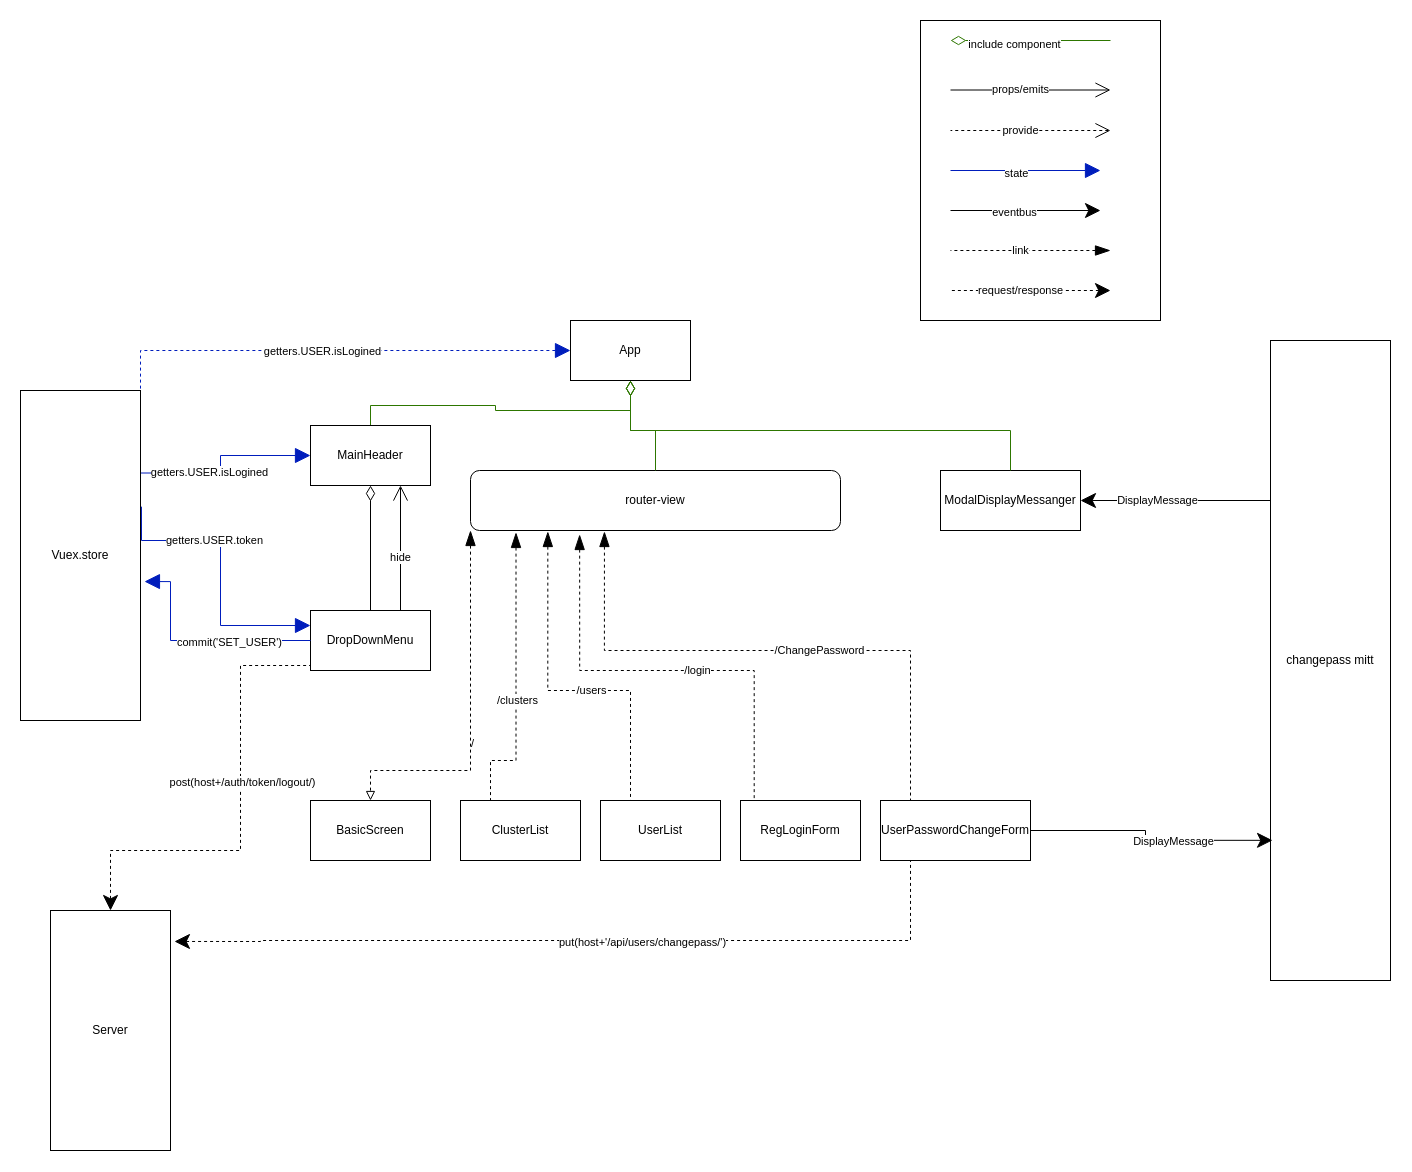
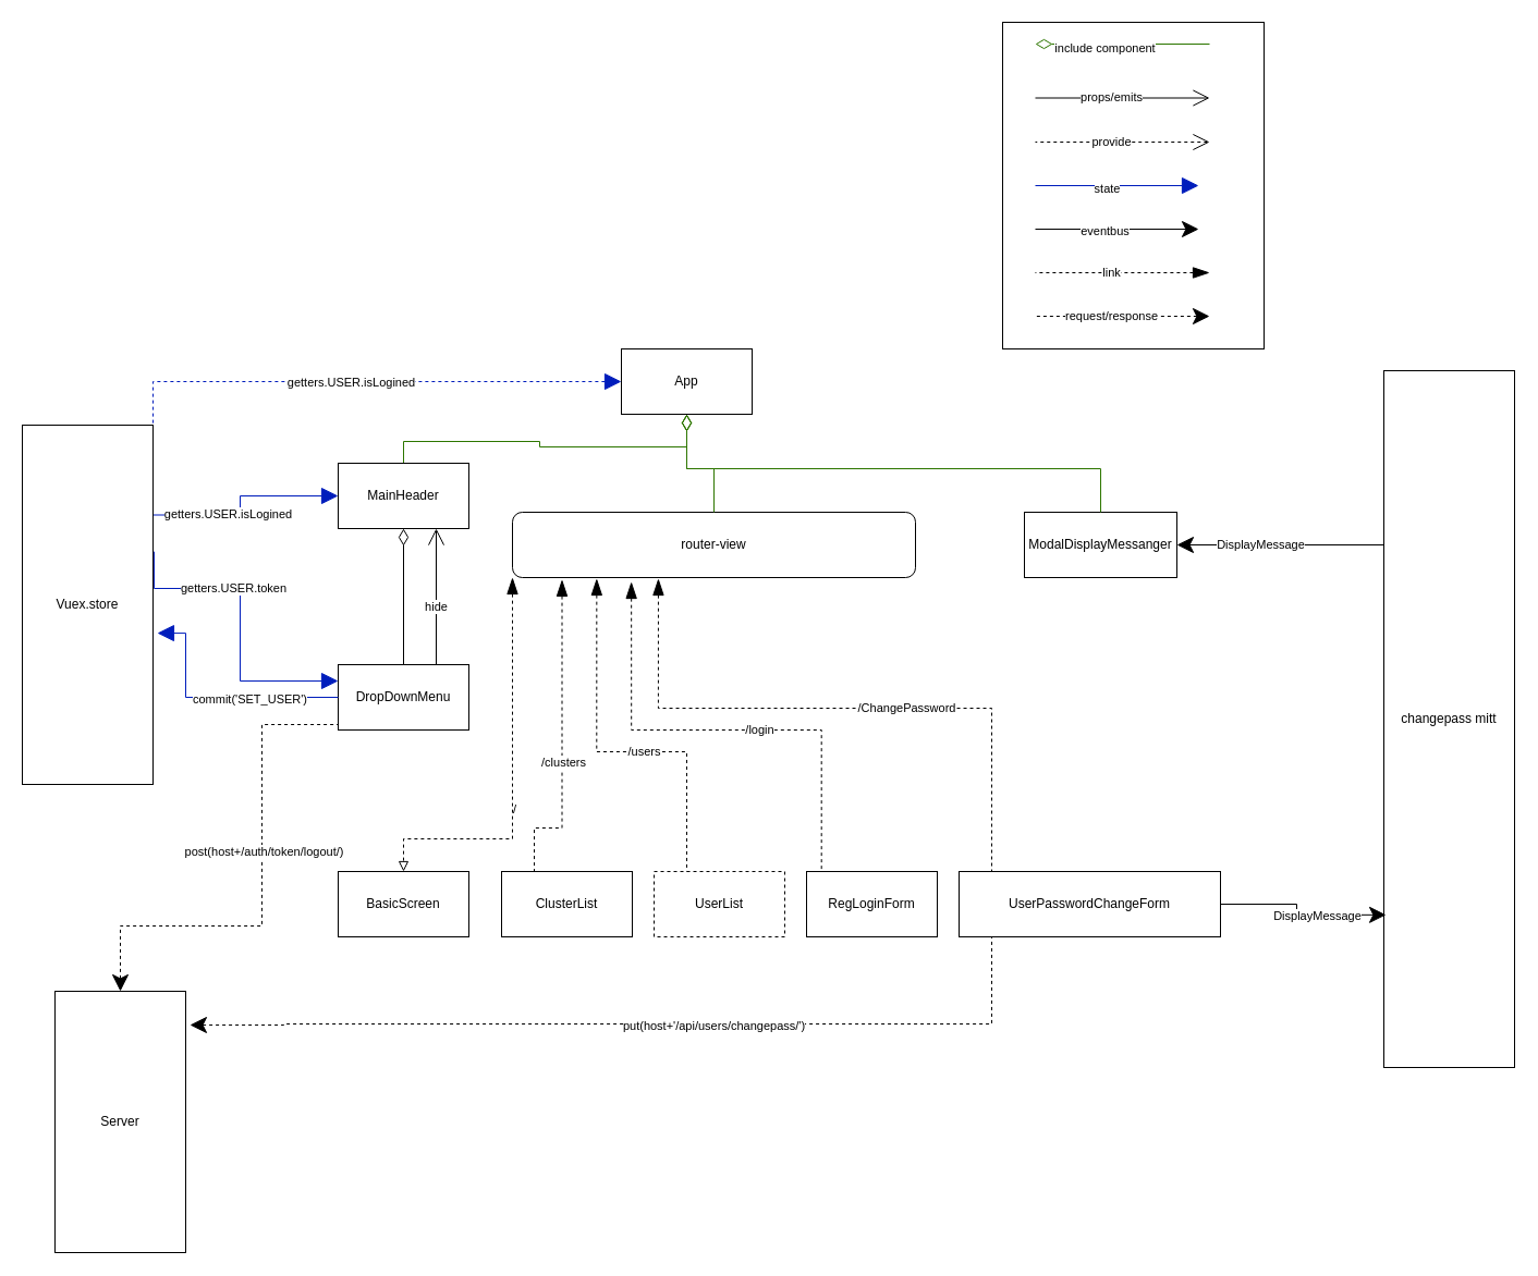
- <mxCell id="48" value="UserList" style="rounded=0;whiteSpace=wrap;html=1;" parent="1" vertex="1"><mxGeometry x="600" y="800" width="120" height="60" as="geometry" /></mxCell>
+ <mxCell id="48" value="UserList" style="rounded=0;whiteSpace=wrap;html=1;dashed=1;" parent="1" vertex="1"><mxGeometry x="600" y="800" width="120" height="60" as="geometry" /></mxCell>
- <mxCell id="54" value="UserPasswordChangeForm" style="rounded=0;whiteSpace=wrap;html=1;" parent="1" vertex="1"><mxGeometry x="880" y="800" width="150" height="60" as="geometry" /></mxCell>
+ <mxCell id="54" value="UserPasswordChangeForm" style="rounded=0;whiteSpace=wrap;html=1;" parent="1" vertex="1"><mxGeometry x="880" y="800" width="240" height="60" as="geometry" /></mxCell>
